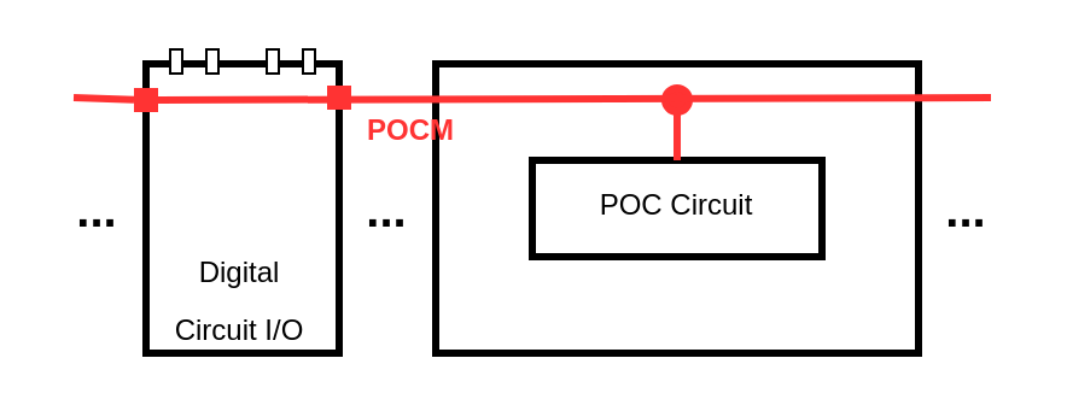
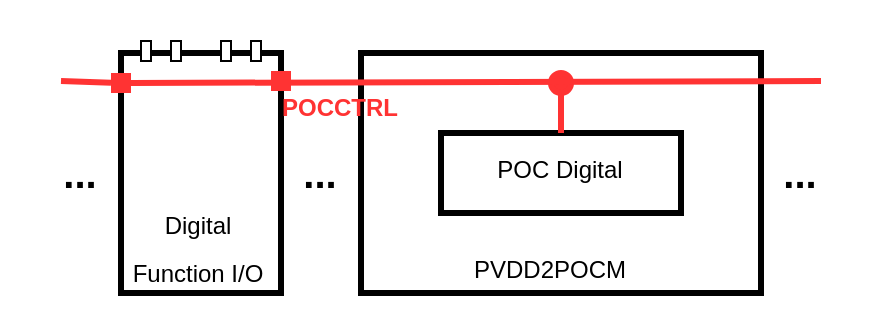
- <mxCell id="14" value="&lt;span style=&quot;font-size: 12px&quot;&gt;&lt;font color=&quot;#ff3333&quot;&gt;&lt;b&gt;POCM&lt;/b&gt;&lt;/font&gt;&lt;/span&gt;" style="text;html=1;strokeColor=none;fillColor=none;align=center;verticalAlign=middle;whiteSpace=wrap;rounded=0;fontSize=20;strokeWidth=3;" vertex="1" parent="1"><mxGeometry x="125" y="35" width="90" height="30" as="geometry" /></mxCell>
+ <mxCell id="14" value="&lt;span style=&quot;font-size: 12px&quot;&gt;&lt;font color=&quot;#ff3333&quot;&gt;&lt;b&gt;POCCTRL&lt;/b&gt;&lt;/font&gt;&lt;/span&gt;" style="text;html=1;strokeColor=none;fillColor=none;align=center;verticalAlign=middle;whiteSpace=wrap;rounded=0;fontSize=20;strokeWidth=3;" vertex="1" parent="1"><mxGeometry x="125" y="35" width="90" height="30" as="geometry" /></mxCell>
- <mxCell id="8" value="&lt;span style=&quot;font-size: 12px&quot;&gt;POC Circuit&lt;/span&gt;" style="text;html=1;strokeColor=none;fillColor=none;align=center;verticalAlign=middle;whiteSpace=wrap;rounded=0;fontSize=20;strokeWidth=3;" vertex="1" parent="1"><mxGeometry x="235" y="66" width="90" height="30" as="geometry" /></mxCell>
+ <mxCell id="8" value="&lt;span style=&quot;font-size: 12px&quot;&gt;POC Digital&lt;/span&gt;" style="text;html=1;strokeColor=none;fillColor=none;align=center;verticalAlign=middle;whiteSpace=wrap;rounded=0;fontSize=20;strokeWidth=3;" vertex="1" parent="1"><mxGeometry x="235" y="66" width="90" height="30" as="geometry" /></mxCell>
- <mxCell id="6" value="&lt;font style=&quot;font-size: 12px&quot;&gt;Digital&lt;br&gt;Circuit I/O&lt;/font&gt;" style="text;html=1;strokeColor=none;fillColor=none;align=center;verticalAlign=middle;whiteSpace=wrap;rounded=0;fontSize=20;strokeWidth=3;" vertex="1" parent="1"><mxGeometry x="54" y="106" width="90" height="30" as="geometry" /></mxCell>
+ <mxCell id="6" value="&lt;font style=&quot;font-size: 12px&quot;&gt;Digital&lt;br&gt;Function I/O&lt;/font&gt;" style="text;html=1;strokeColor=none;fillColor=none;align=center;verticalAlign=middle;whiteSpace=wrap;rounded=0;fontSize=20;strokeWidth=3;" vertex="1" parent="1"><mxGeometry x="54" y="106" width="90" height="30" as="geometry" /></mxCell>
+ <mxCell id="9" value="&lt;span style=&quot;font-size: 12px&quot;&gt;PVDD2POCM&lt;/span&gt;" style="text;html=1;strokeColor=none;fillColor=none;align=center;verticalAlign=middle;whiteSpace=wrap;rounded=0;fontSize=20;strokeWidth=3;" vertex="1" parent="1"><mxGeometry x="230" y="116" width="90" height="30" as="geometry" /></mxCell>
